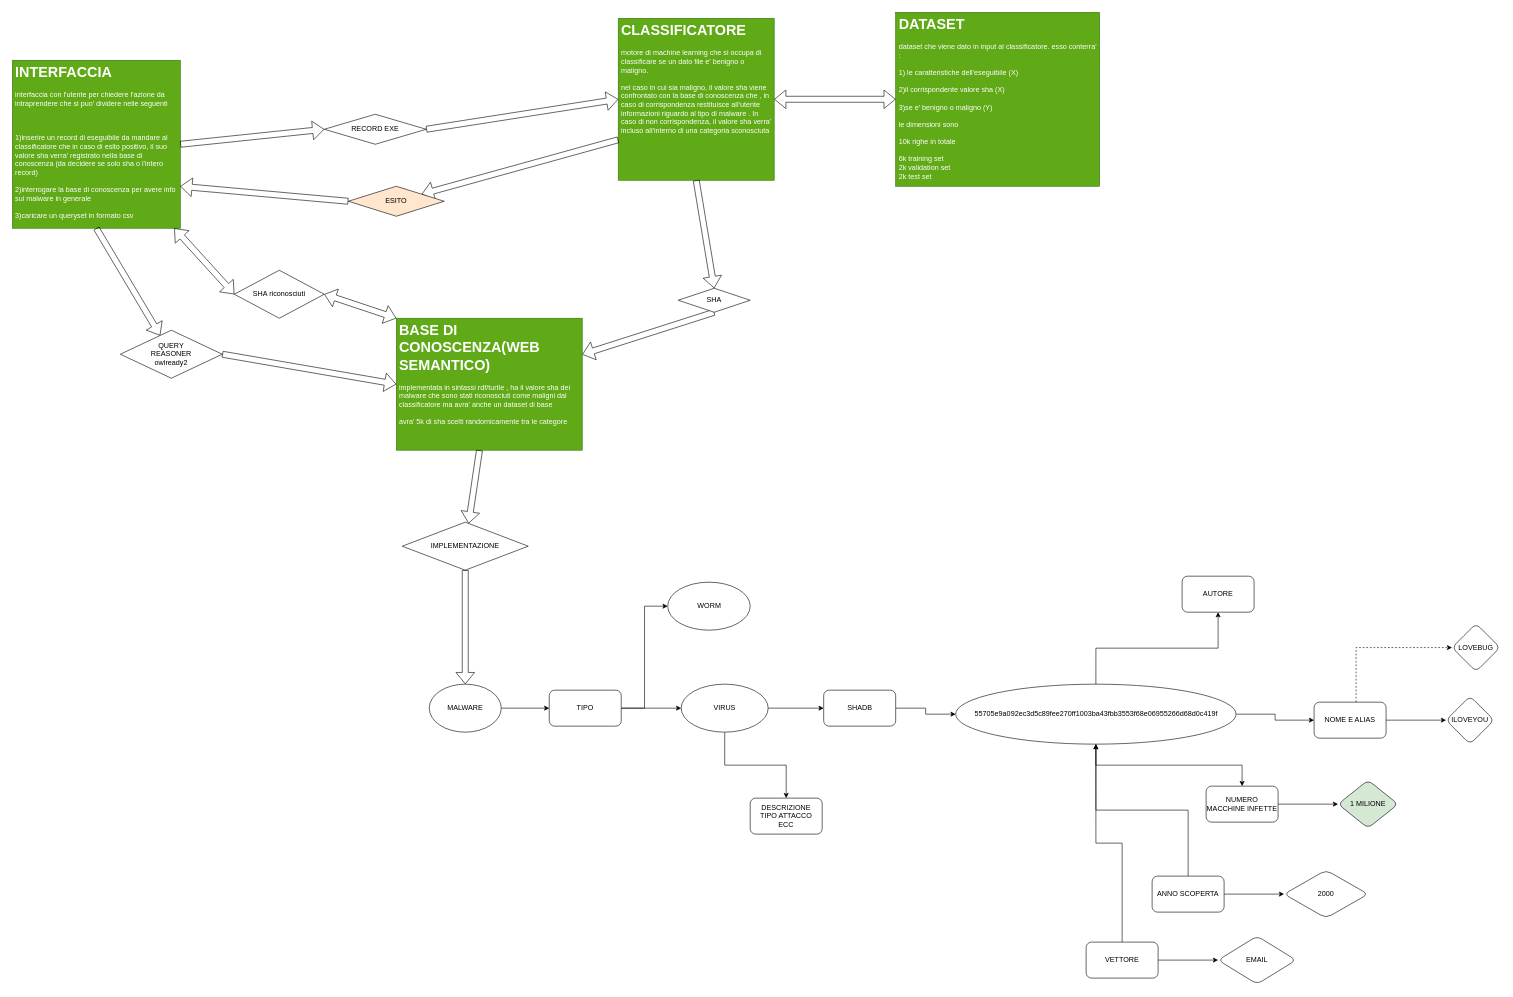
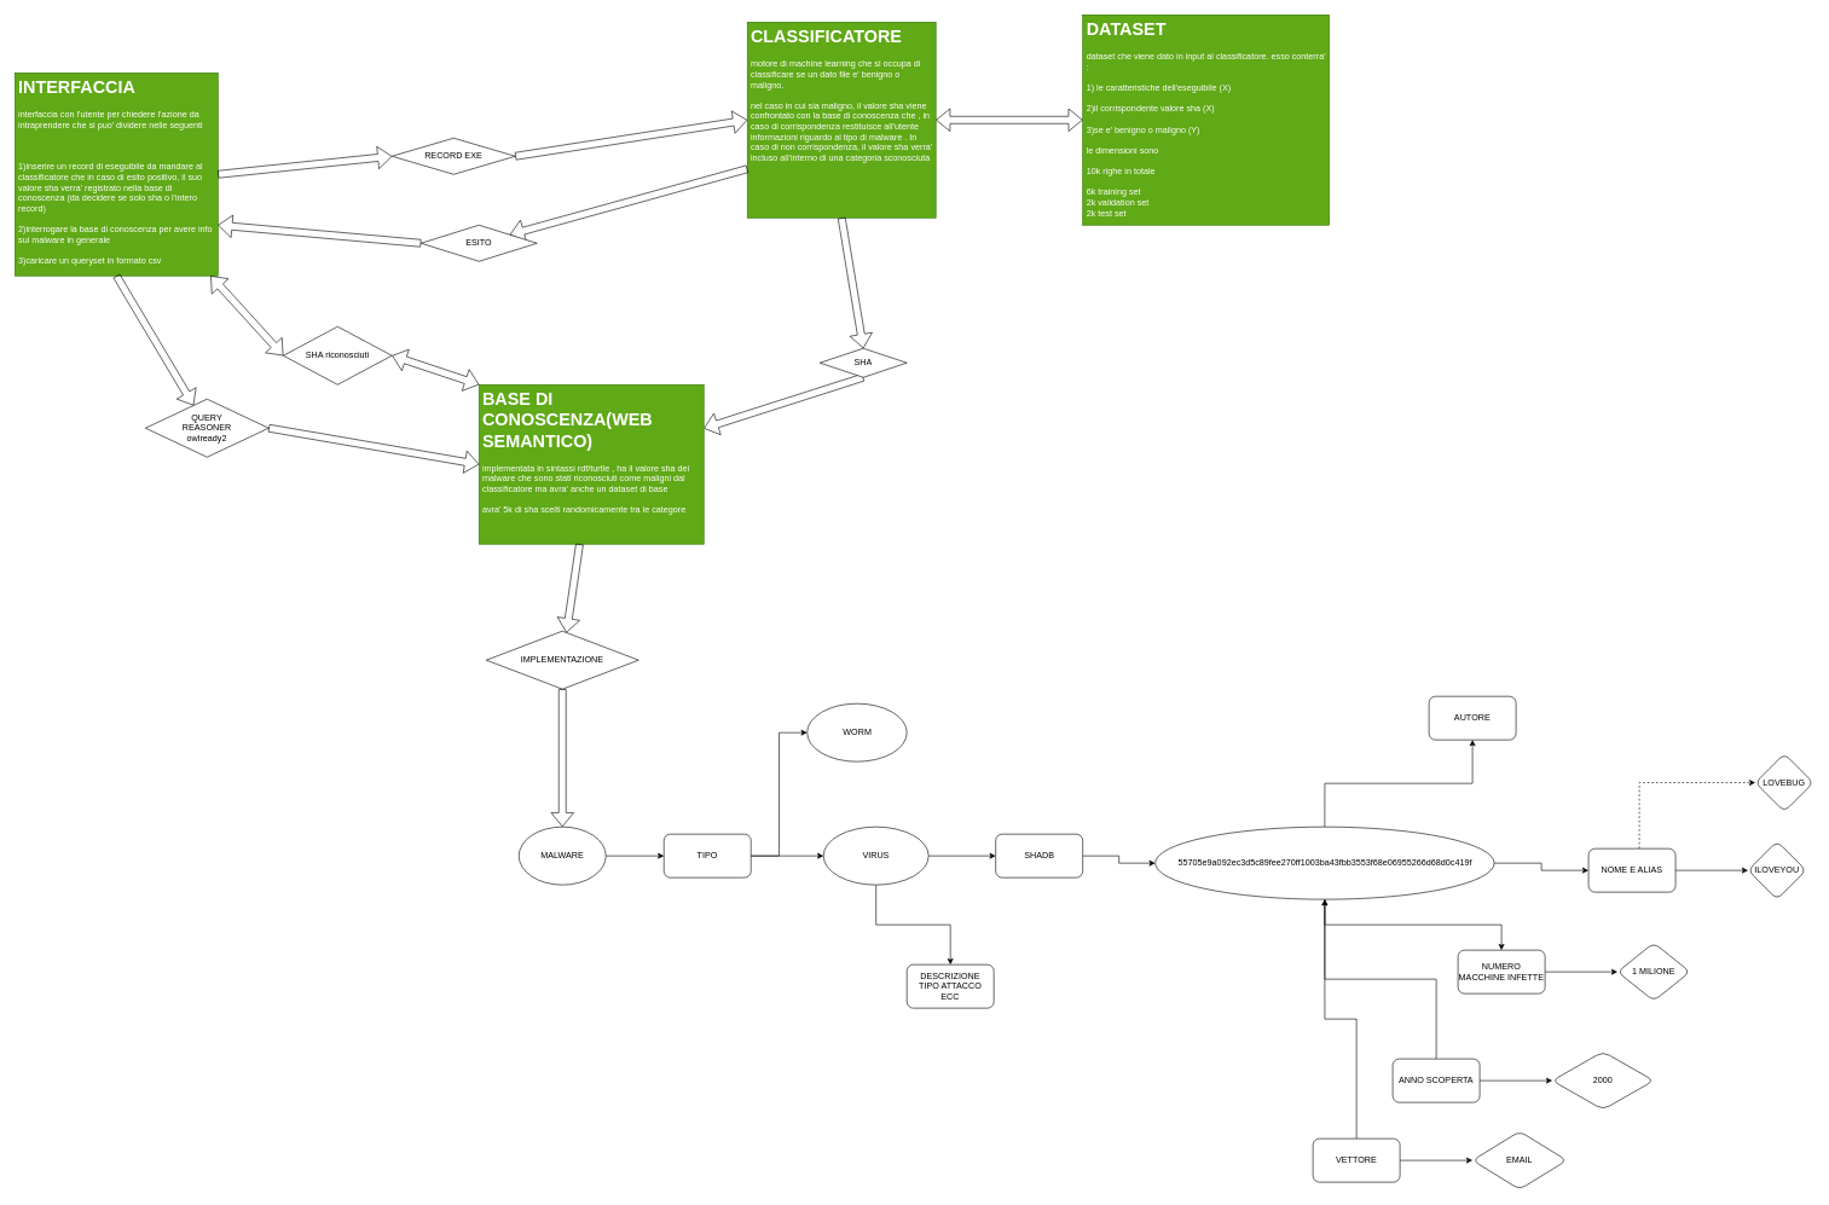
- <mxCell id="49" value="ESITO" style="rhombus;whiteSpace=wrap;html=1;fillColor=#ffe6cc;" parent="1" vertex="1"><mxGeometry x="580" y="310" width="160" height="50" as="geometry" /></mxCell>
+ <mxCell id="49" value="ESITO" style="rhombus;whiteSpace=wrap;html=1;" parent="1" vertex="1"><mxGeometry x="580" y="310" width="160" height="50" as="geometry" /></mxCell>
- <mxCell id="35" value="1 MILIONE" style="rhombus;whiteSpace=wrap;html=1;rounded=1;fillColor=#d5e8d4;" parent="1" vertex="1"><mxGeometry x="2230" y="1300" width="100" height="80" as="geometry" /></mxCell>
+ <mxCell id="35" value="1 MILIONE" style="rhombus;whiteSpace=wrap;html=1;rounded=1;" parent="1" vertex="1"><mxGeometry x="2230" y="1300" width="100" height="80" as="geometry" /></mxCell>
